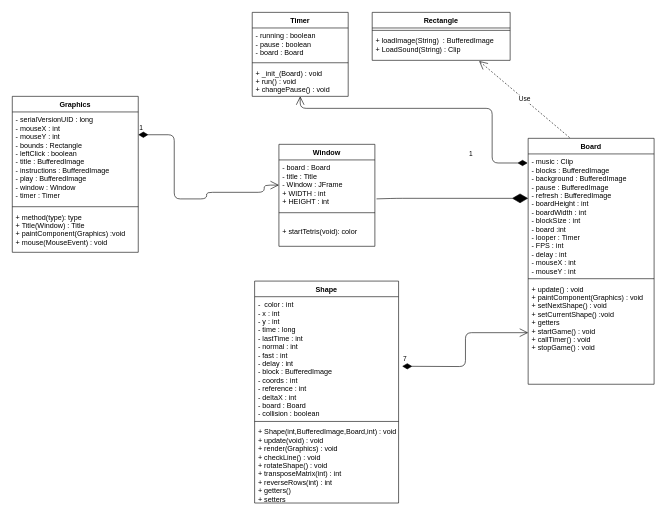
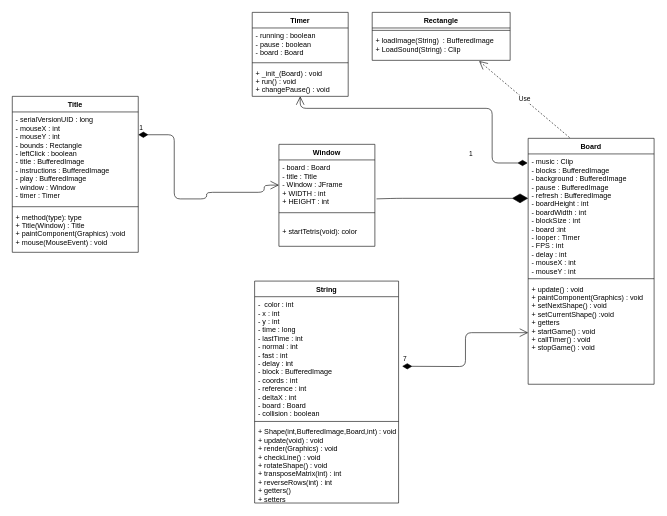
- <mxCell id="6" value="Graphics" style="swimlane;fontStyle=1;align=center;verticalAlign=top;childLayout=stackLayout;horizontal=1;startSize=26;horizontalStack=0;resizeParent=1;resizeParentMax=0;resizeLast=0;collapsible=1;marginBottom=0;" vertex="1" parent="1"><mxGeometry x="20" y="160" width="210" height="260" as="geometry"><mxRectangle x="170" y="284" width="50" height="26" as="alternateBounds" /></mxGeometry></mxCell>
+ <mxCell id="6" value="Title" style="swimlane;fontStyle=1;align=center;verticalAlign=top;childLayout=stackLayout;horizontal=1;startSize=26;horizontalStack=0;resizeParent=1;resizeParentMax=0;resizeLast=0;collapsible=1;marginBottom=0;" vertex="1" parent="1"><mxGeometry x="20" y="160" width="210" height="260" as="geometry"><mxRectangle x="170" y="284" width="50" height="26" as="alternateBounds" /></mxGeometry></mxCell>
- <mxCell id="14" value="Shape" style="swimlane;fontStyle=1;align=center;verticalAlign=top;childLayout=stackLayout;horizontal=1;startSize=26;horizontalStack=0;resizeParent=1;resizeParentMax=0;resizeLast=0;collapsible=1;marginBottom=0;" vertex="1" parent="1"><mxGeometry x="424" y="468" width="240" height="370" as="geometry"><mxRectangle x="380" y="548" width="70" height="26" as="alternateBounds" /></mxGeometry></mxCell>
+ <mxCell id="14" value="String" style="swimlane;fontStyle=1;align=center;verticalAlign=top;childLayout=stackLayout;horizontal=1;startSize=26;horizontalStack=0;resizeParent=1;resizeParentMax=0;resizeLast=0;collapsible=1;marginBottom=0;" vertex="1" parent="1"><mxGeometry x="424" y="468" width="240" height="370" as="geometry"><mxRectangle x="380" y="548" width="70" height="26" as="alternateBounds" /></mxGeometry></mxCell>
